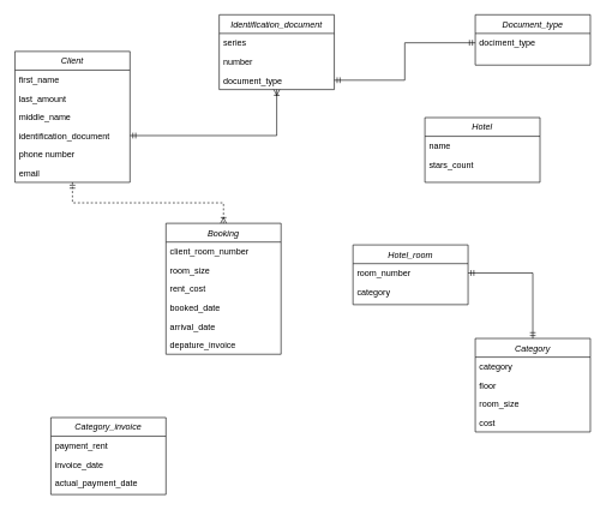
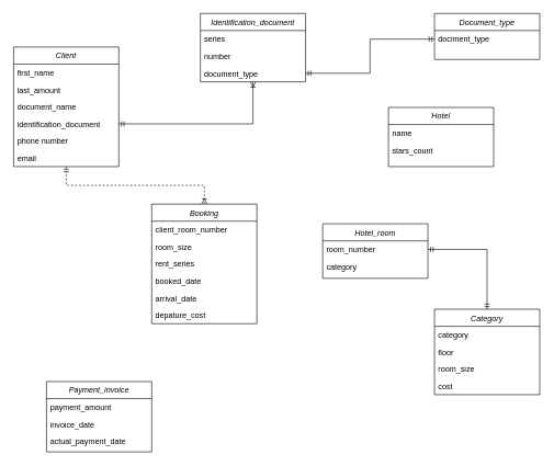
- <mxCell id="16" value="middle_name" style="text;align=left;verticalAlign=top;spacingLeft=4;spacingRight=4;overflow=hidden;rotatable=0;points=[[0,0.5],[1,0.5]];portConstraint=eastwest;" vertex="1" parent="13"><mxGeometry y="78" width="160" height="26" as="geometry" /></mxCell>
+ <mxCell id="16" value="document_name" style="text;align=left;verticalAlign=top;spacingLeft=4;spacingRight=4;overflow=hidden;rotatable=0;points=[[0,0.5],[1,0.5]];portConstraint=eastwest;" vertex="1" parent="13"><mxGeometry y="78" width="160" height="26" as="geometry" /></mxCell>
- <mxCell id="32" value="rent_cost" style="text;align=left;verticalAlign=top;spacingLeft=4;spacingRight=4;overflow=hidden;rotatable=0;points=[[0,0.5],[1,0.5]];portConstraint=eastwest;" vertex="1" parent="29"><mxGeometry y="78" width="160" height="26" as="geometry" /></mxCell>
+ <mxCell id="32" value="rent_series" style="text;align=left;verticalAlign=top;spacingLeft=4;spacingRight=4;overflow=hidden;rotatable=0;points=[[0,0.5],[1,0.5]];portConstraint=eastwest;" vertex="1" parent="29"><mxGeometry y="78" width="160" height="26" as="geometry" /></mxCell>
- <mxCell id="35" value="depature_invoice" style="text;align=left;verticalAlign=top;spacingLeft=4;spacingRight=4;overflow=hidden;rotatable=0;points=[[0,0.5],[1,0.5]];portConstraint=eastwest;" vertex="1" parent="29"><mxGeometry y="156" width="160" height="26" as="geometry" /></mxCell>
+ <mxCell id="35" value="depature_cost" style="text;align=left;verticalAlign=top;spacingLeft=4;spacingRight=4;overflow=hidden;rotatable=0;points=[[0,0.5],[1,0.5]];portConstraint=eastwest;" vertex="1" parent="29"><mxGeometry y="156" width="160" height="26" as="geometry" /></mxCell>
- <mxCell id="36" value="Category_invoice" style="swimlane;fontStyle=2;align=center;verticalAlign=top;childLayout=stackLayout;horizontal=1;startSize=26;horizontalStack=0;resizeParent=1;resizeLast=0;collapsible=1;marginBottom=0;rounded=0;shadow=0;strokeWidth=1;" vertex="1" parent="1"><mxGeometry x="70" y="580" width="160" height="107" as="geometry"><mxRectangle x="340" y="380" width="170" height="26" as="alternateBounds" /></mxGeometry></mxCell>
+ <mxCell id="36" value="Payment_invoice" style="swimlane;fontStyle=2;align=center;verticalAlign=top;childLayout=stackLayout;horizontal=1;startSize=26;horizontalStack=0;resizeParent=1;resizeLast=0;collapsible=1;marginBottom=0;rounded=0;shadow=0;strokeWidth=1;" vertex="1" parent="1"><mxGeometry x="70" y="580" width="160" height="107" as="geometry"><mxRectangle x="340" y="380" width="170" height="26" as="alternateBounds" /></mxGeometry></mxCell>
- <mxCell id="37" value="payment_rent" style="text;align=left;verticalAlign=top;spacingLeft=4;spacingRight=4;overflow=hidden;rotatable=0;points=[[0,0.5],[1,0.5]];portConstraint=eastwest;" vertex="1" parent="36"><mxGeometry y="26" width="160" height="26" as="geometry" /></mxCell>
+ <mxCell id="37" value="payment_amount" style="text;align=left;verticalAlign=top;spacingLeft=4;spacingRight=4;overflow=hidden;rotatable=0;points=[[0,0.5],[1,0.5]];portConstraint=eastwest;" vertex="1" parent="36"><mxGeometry y="26" width="160" height="26" as="geometry" /></mxCell>
